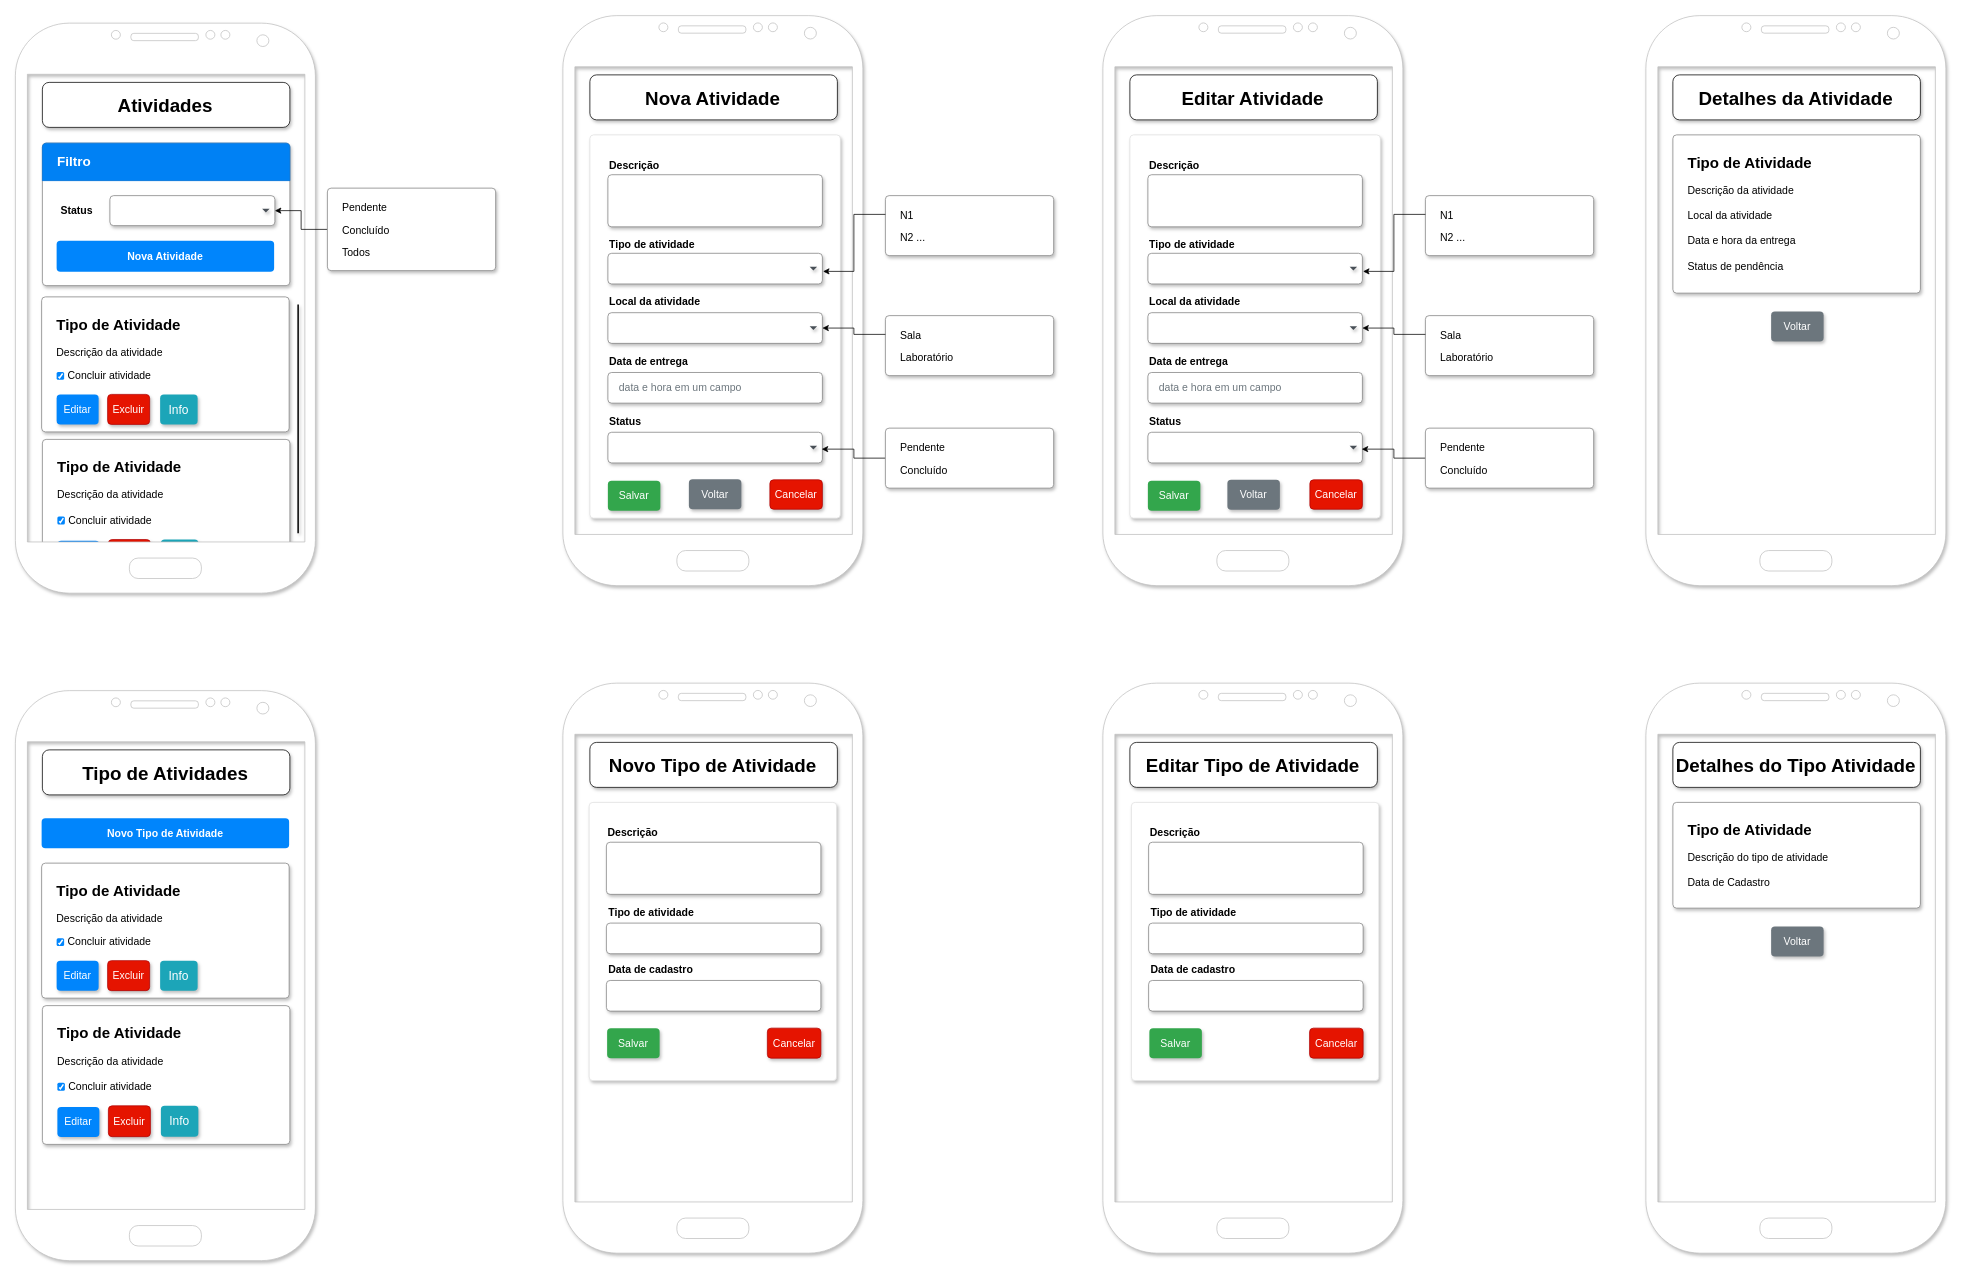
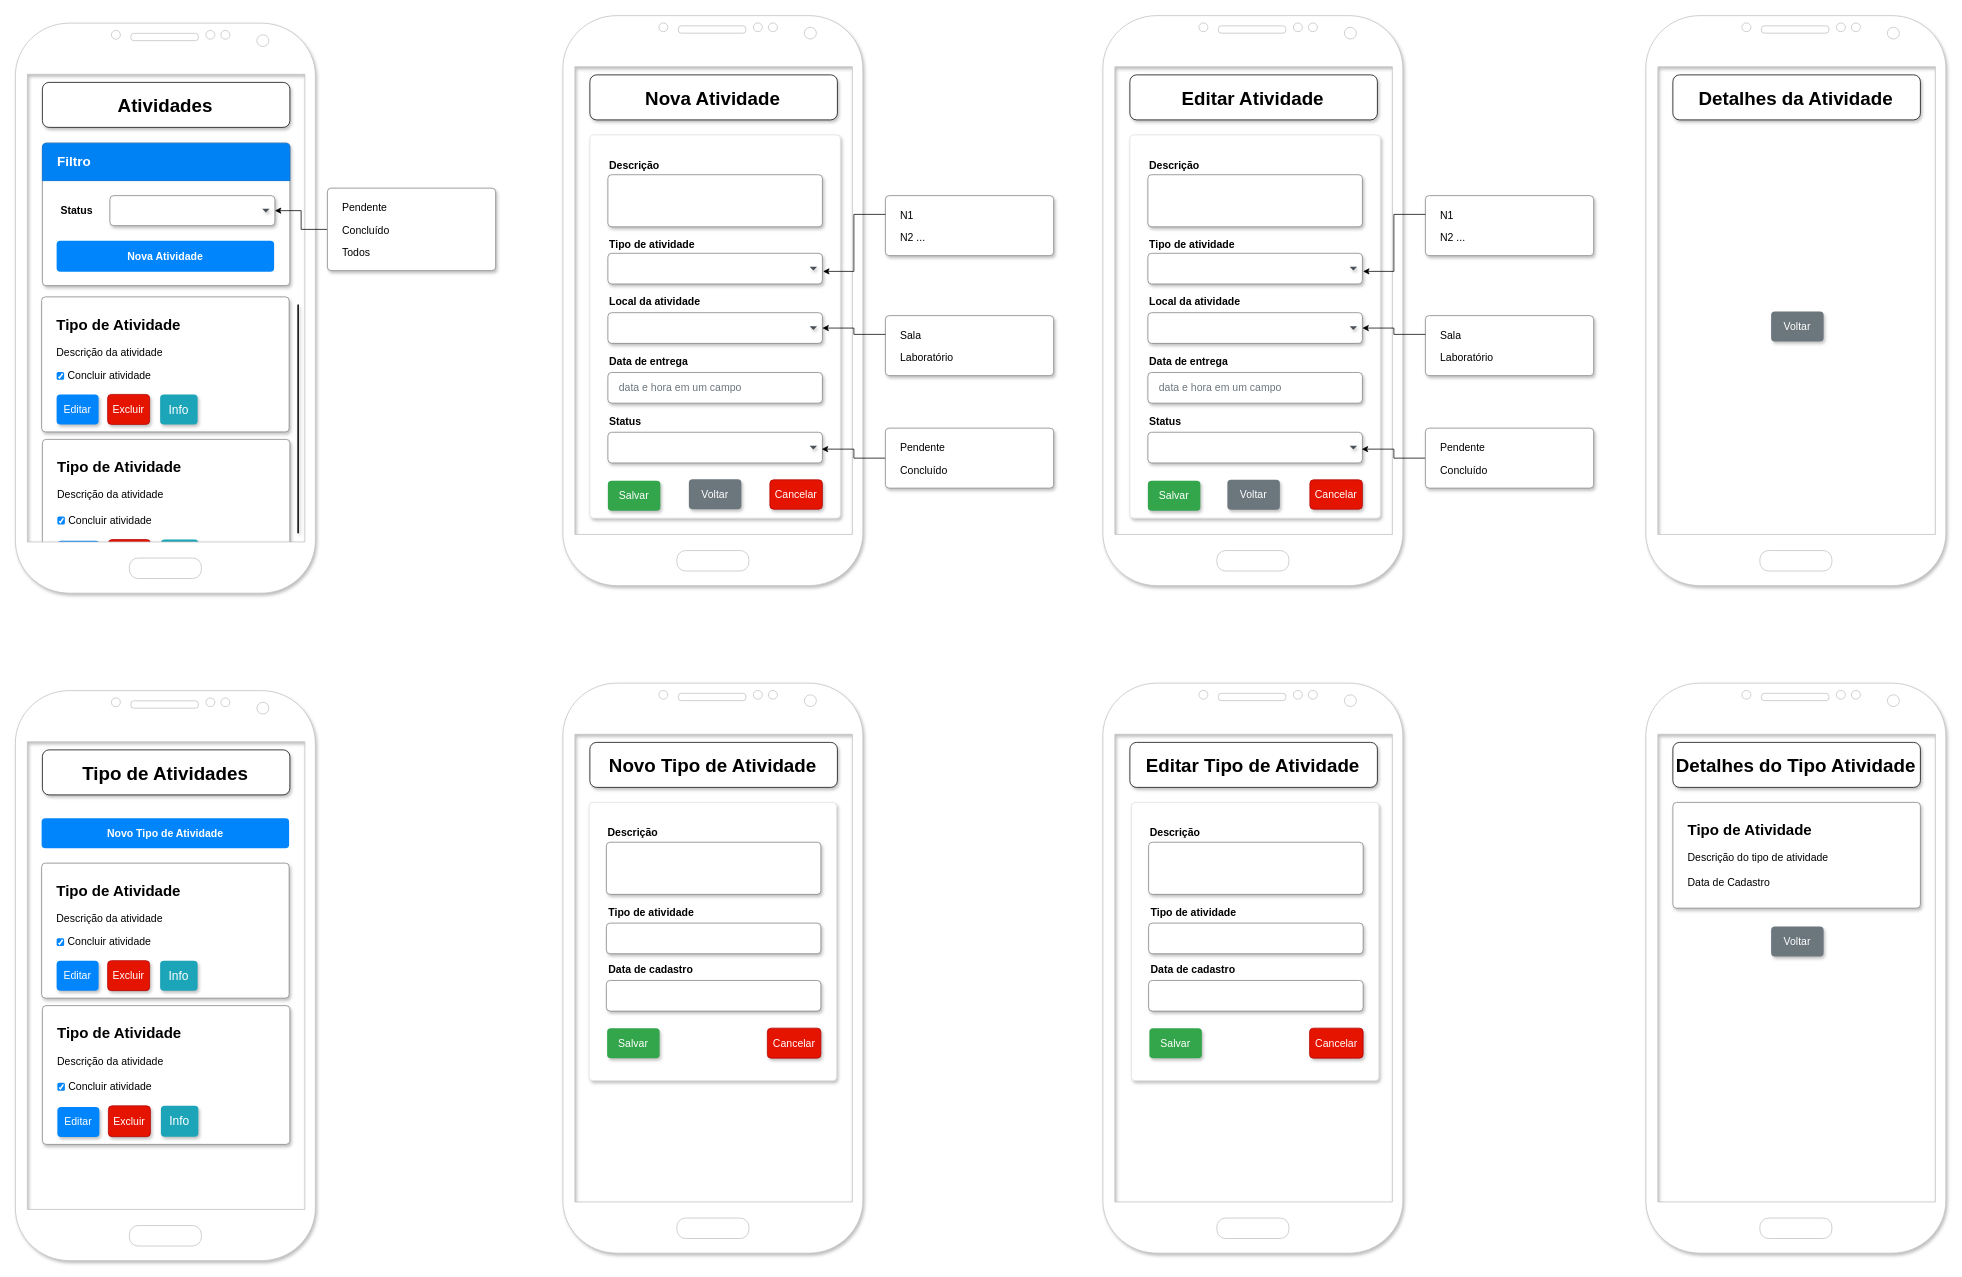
- <mxCell id="63" value="&lt;span style=&quot;font-size: 20px&quot;&gt;&lt;b&gt;Tipo de Atividade&lt;/b&gt;&lt;/span&gt;&lt;br style=&quot;font-size: 14px&quot;&gt;&lt;br style=&quot;font-size: 14px&quot;&gt;Descrição da atividade&lt;br&gt;&lt;br&gt;Local da atividade&lt;br&gt;&lt;br&gt;Data e hora da entrega&lt;br&gt;&lt;br&gt;Status de pendência" style="html=1;shadow=1;dashed=0;shape=mxgraph.bootstrap.rrect;rSize=5;strokeColor=#808080;html=1;whiteSpace=wrap;fillColor=#FFFFFF;fontColor=#000000;align=left;verticalAlign=top;spacing=20;fontSize=14;strokeWidth=1;" parent="1" vertex="1"><mxGeometry x="2230" y="179" width="330" height="211" as="geometry" /></mxCell>
